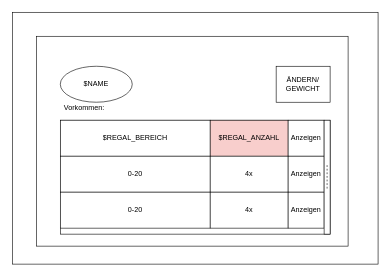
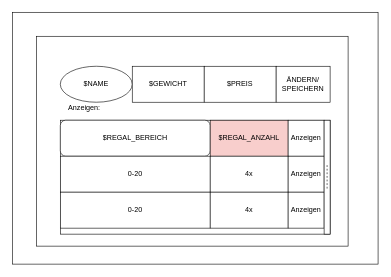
+ <mxCell id="5" value="$GEWICHT" style="rounded=0;whiteSpace=wrap;html=1;" vertex="1" parent="1"><mxGeometry x="220" y="110" width="120" height="60" as="geometry" /></mxCell>
+ <mxCell id="6" value="$PREIS" style="rounded=0;whiteSpace=wrap;html=1;" vertex="1" parent="1"><mxGeometry x="340" y="110" width="120" height="60" as="geometry" /></mxCell>
- <mxCell id="7" value="ÄNDERN/&lt;br&gt;GEWICHT" style="rounded=0;whiteSpace=wrap;html=1;" vertex="1" parent="1"><mxGeometry x="460" y="110" width="90" height="60" as="geometry" /></mxCell>
+ <mxCell id="7" value="ÄNDERN/&lt;br&gt;SPEICHERN" style="rounded=0;whiteSpace=wrap;html=1;" vertex="1" parent="1"><mxGeometry x="460" y="110" width="90" height="60" as="geometry" /></mxCell>
- <mxCell id="8" value="Vorkommen:" style="text;html=1;strokeColor=none;fillColor=none;align=center;verticalAlign=middle;whiteSpace=wrap;rounded=0;" vertex="1" parent="1"><mxGeometry x="100" y="170" width="80" height="20" as="geometry" /></mxCell>
+ <mxCell id="8" value="Anzeigen:" style="text;html=1;strokeColor=none;fillColor=none;align=center;verticalAlign=middle;whiteSpace=wrap;rounded=0;" vertex="1" parent="1"><mxGeometry x="100" y="170" width="80" height="20" as="geometry" /></mxCell>
- <mxCell id="10" value="$REGAL_BEREICH" style="rounded=0;whiteSpace=wrap;html=1;" vertex="1" parent="1"><mxGeometry x="100" y="200" width="250" height="60" as="geometry" /></mxCell>
+ <mxCell id="10" value="$REGAL_BEREICH" style="whiteSpace=wrap;html=1;rounded=1;" vertex="1" parent="1"><mxGeometry x="100" y="200" width="250" height="60" as="geometry" /></mxCell>
